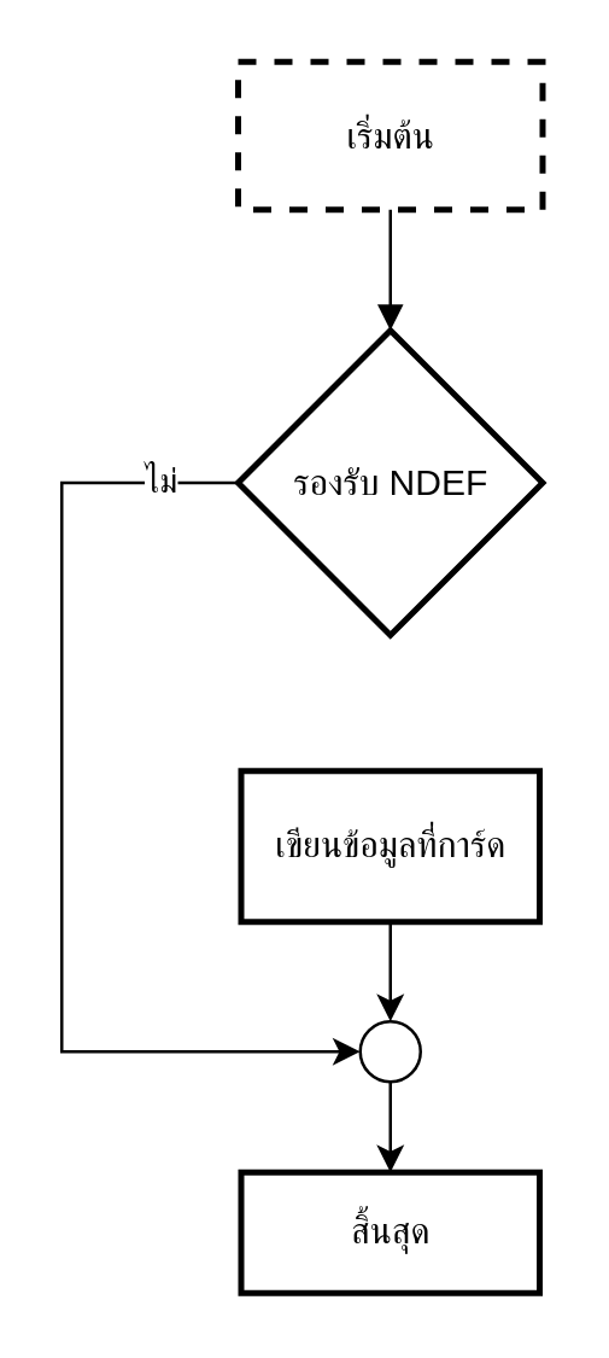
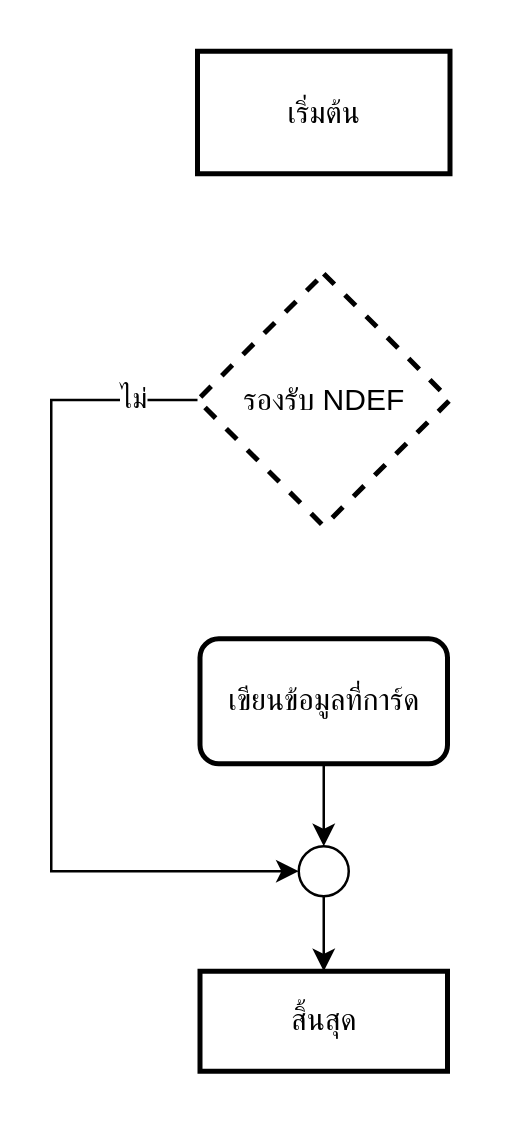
- <mxCell id="2" value="เริ่มต้น" style="whiteSpace=wrap;strokeWidth=2;fillColor=none;dashed=1;" parent="1" vertex="1"><mxGeometry x="78.5" y="20" width="101" height="49" as="geometry" /></mxCell>
+ <mxCell id="2" value="เริ่มต้น" style="whiteSpace=wrap;strokeWidth=2;fillColor=none;" parent="1" vertex="1"><mxGeometry x="78.5" y="20" width="101" height="49" as="geometry" /></mxCell>
- <mxCell id="4" value="" style="curved=1;startArrow=none;endArrow=block;exitX=0.5;exitY=1;entryX=0.5;entryY=0;rounded=0;entryDx=0;entryDy=0;exitDx=0;exitDy=0;" parent="1" source="2" target="5" edge="1"><mxGeometry relative="1" as="geometry"><Array as="points" /><mxPoint x="129" y="-41" as="targetPoint" /></mxGeometry></mxCell>
- <mxCell id="5" value="รองรับ NDEF" style="rhombus;strokeWidth=2;whiteSpace=wrap;fontStyle=0;fillColor=none;" parent="1" vertex="1"><mxGeometry x="78.5" y="109" width="101" height="101" as="geometry" /></mxCell>
+ <mxCell id="5" value="รองรับ NDEF" style="rhombus;strokeWidth=2;whiteSpace=wrap;fontStyle=0;fillColor=none;dashed=1;" parent="1" vertex="1"><mxGeometry x="78.5" y="109" width="101" height="101" as="geometry" /></mxCell>
- <mxCell id="8" value="เขียนข้อมูลที่การ์ด" style="whiteSpace=wrap;strokeWidth=2;fillColor=none;" parent="1" vertex="1"><mxGeometry x="79.5" y="255" width="99" height="50" as="geometry" /></mxCell>
+ <mxCell id="8" value="เขียนข้อมูลที่การ์ด" style="whiteSpace=wrap;strokeWidth=2;fillColor=none;rounded=1;" parent="1" vertex="1"><mxGeometry x="79.5" y="255" width="99" height="50" as="geometry" /></mxCell>
